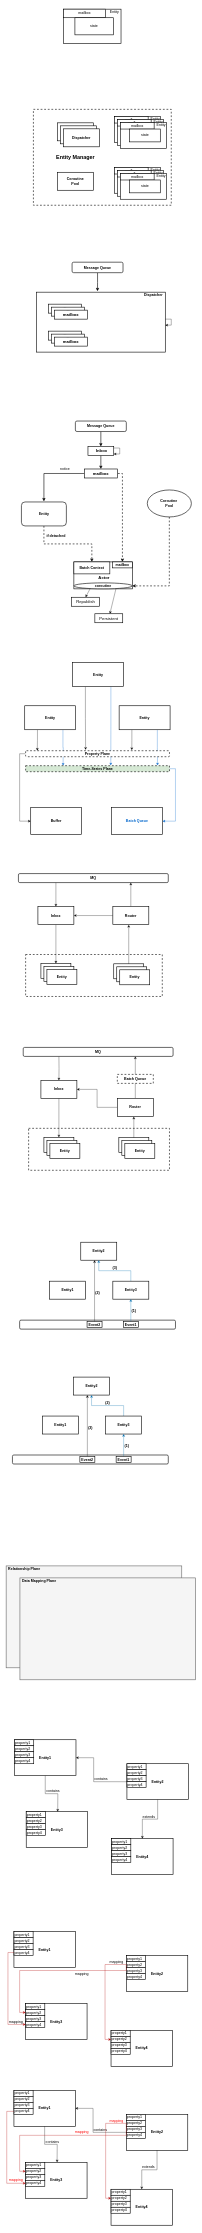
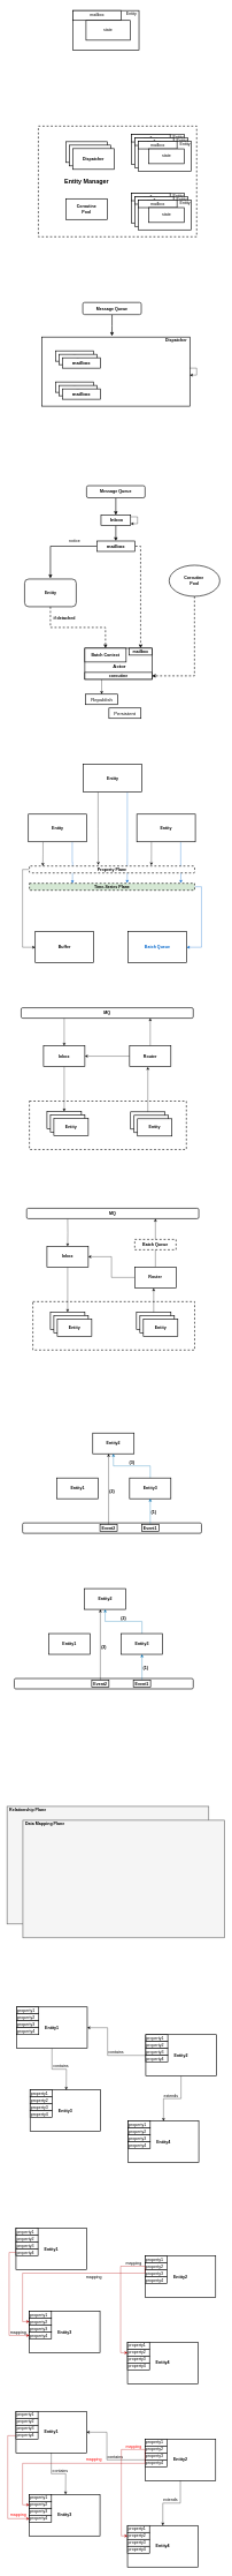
- <mxCell id="78" value="&lt;b&gt;&lt;font color=&quot;#000000&quot;&gt;coroutine&lt;/font&gt;&lt;/b&gt;" style="ellipse;whiteSpace=wrap;html=1;strokeColor=#000000;strokeWidth=2;fillColor=#FFFFFF;" parent="1" vertex="1"><mxGeometry x="246" y="1940" width="195" height="20" as="geometry" /></mxCell>
+ <mxCell id="78" value="&lt;b&gt;&lt;font color=&quot;#000000&quot;&gt;coroutine&lt;/font&gt;&lt;/b&gt;" style="rounded=0;whiteSpace=wrap;html=1;strokeColor=#000000;strokeWidth=2;fillColor=#FFFFFF;" parent="1" vertex="1"><mxGeometry x="246" y="1940" width="195" height="20" as="geometry" /></mxCell>
- <mxCell id="257" value="&lt;font color=&quot;#000000&quot;&gt;Republish&lt;/font&gt;" style="rounded=0;whiteSpace=wrap;html=1;fontSize=14;fillColor=#FFFFFF;strokeColor=#000000;strokeWidth=2;" vertex="1" parent="1"><mxGeometry x="238.5" y="1988" width="93" height="30" as="geometry" /></mxCell>
+ <mxCell id="257" value="&lt;font color=&quot;#000000&quot;&gt;Republish&lt;/font&gt;" style="rounded=0;whiteSpace=wrap;html=1;fontSize=14;fillColor=#FFFFFF;strokeColor=#000000;strokeWidth=2;" vertex="1" parent="1"><mxGeometry x="248.5" y="2003" width="93" height="30" as="geometry" /></mxCell>
- <mxCell id="77" style="edgeStyle=none;html=1;exitX=0.75;exitY=1;exitDx=0;exitDy=0;fontSize=14;fontColor=#000000;strokeColor=#000000;" edge="1" parent="1" source="78" target="258"><mxGeometry relative="1" as="geometry" /></mxCell>
